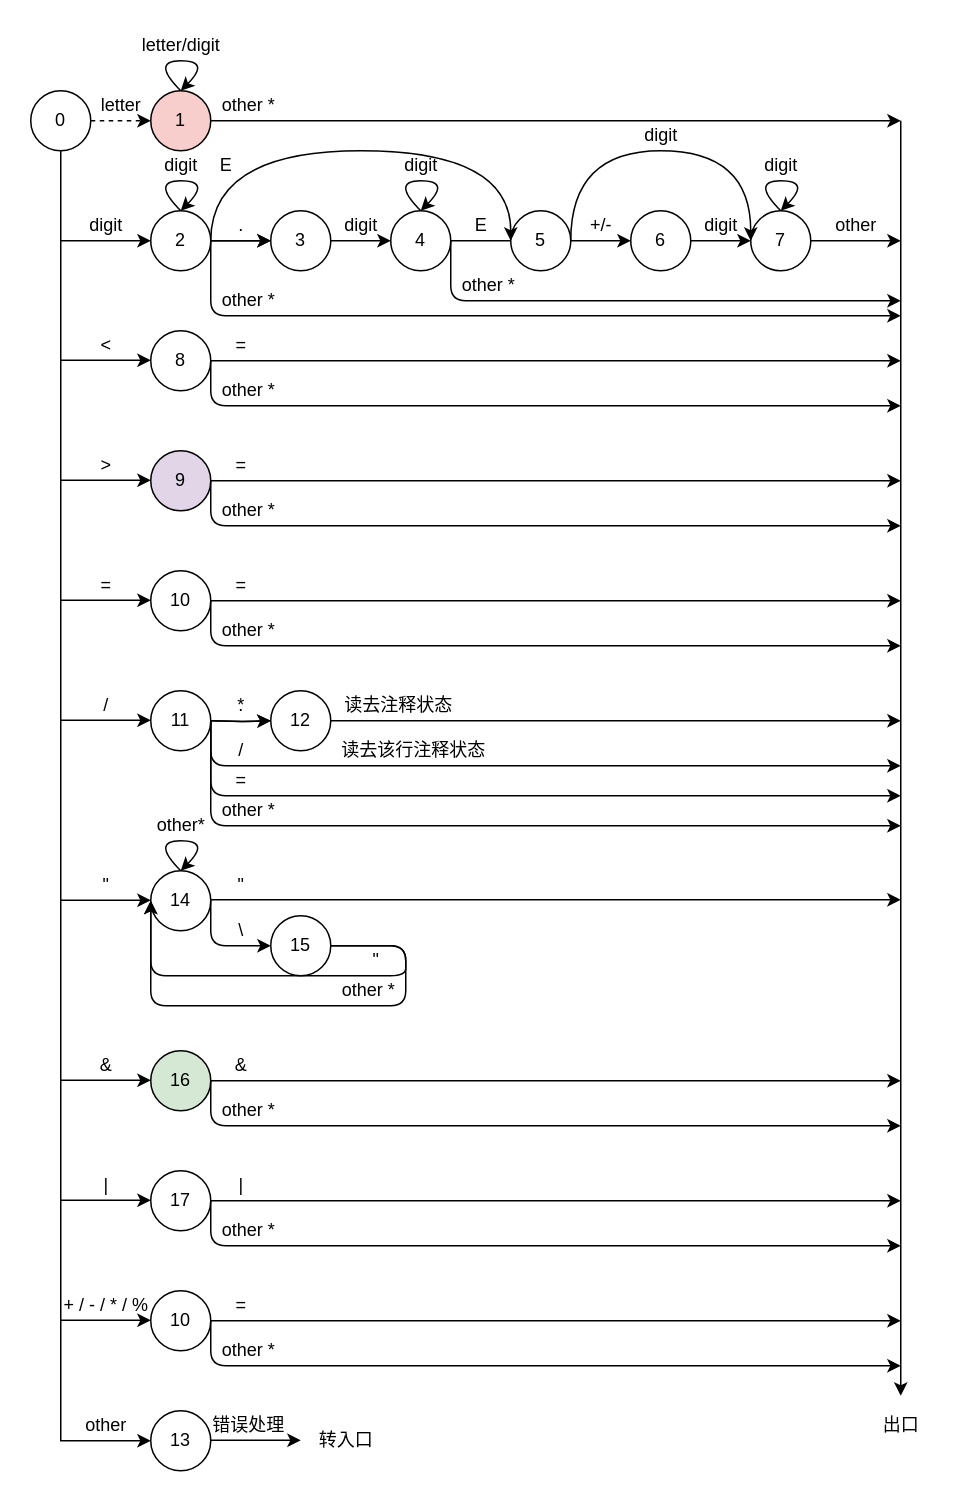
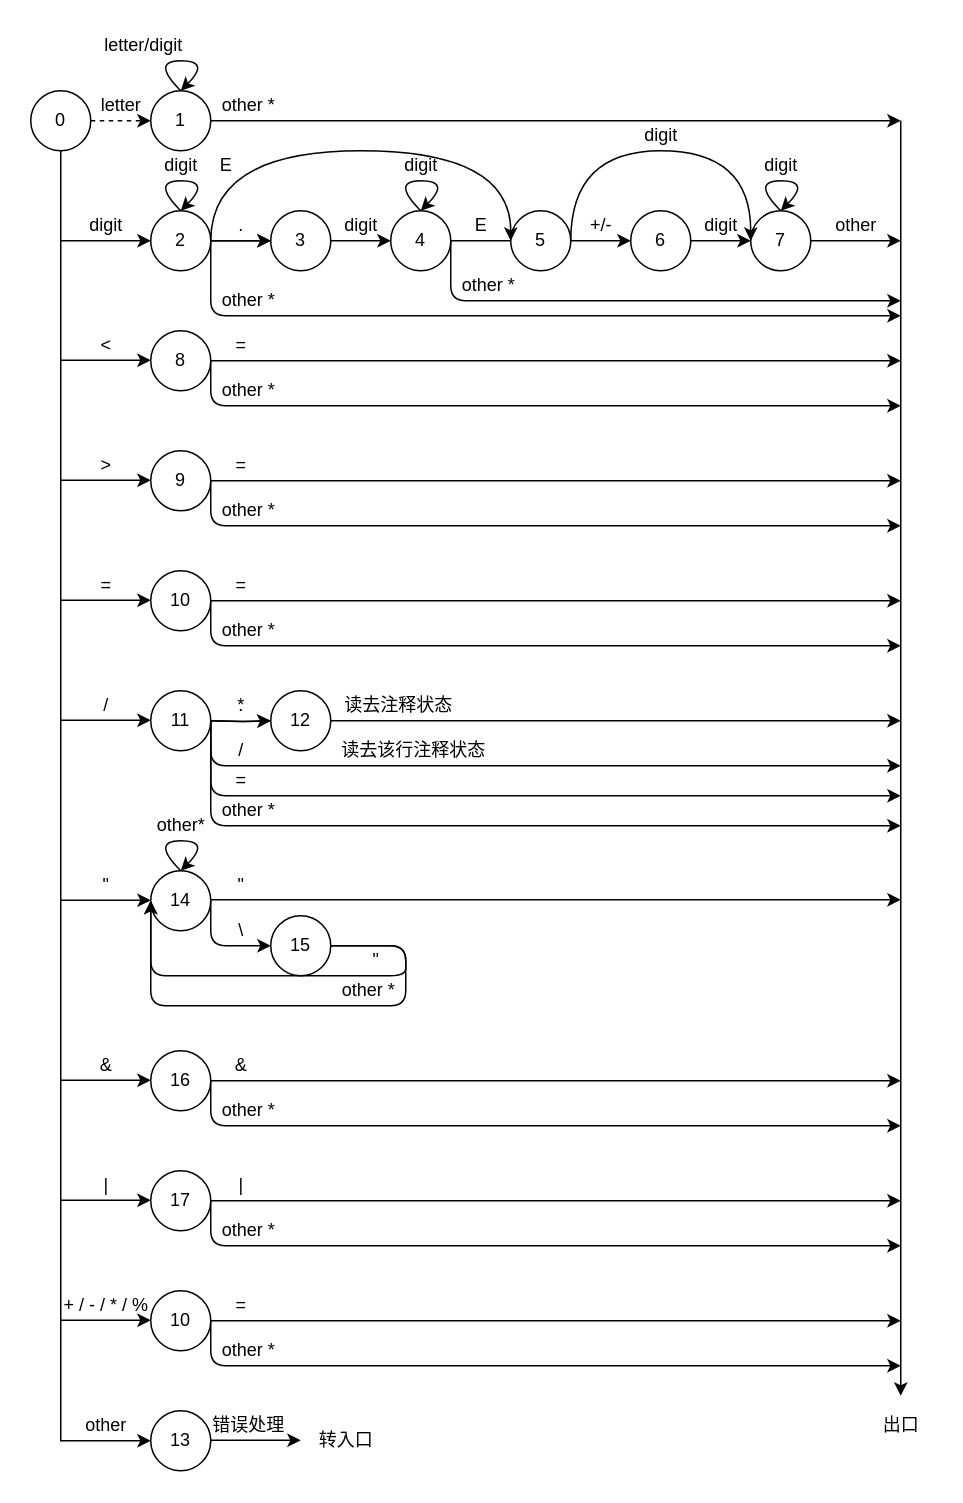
- <mxCell id="22" value="letter/digit" style="text;html=1;align=center;verticalAlign=middle;resizable=0;points=[];autosize=1;" parent="1" vertex="1"><mxGeometry x="85" y="20" width="70" height="20" as="geometry" /></mxCell>
+ <mxCell id="22" value="letter/digit" style="text;html=1;align=center;verticalAlign=middle;resizable=0;points=[];autosize=1;" parent="1" vertex="1"><mxGeometry x="60" y="20" width="70" height="20" as="geometry" /></mxCell>
- <mxCell id="5" value="1" style="ellipse;whiteSpace=wrap;html=1;fillColor=#f8cecc;" parent="1" vertex="1"><mxGeometry x="100" y="60" width="40" height="40" as="geometry" /></mxCell>
+ <mxCell id="5" value="1" style="ellipse;whiteSpace=wrap;html=1;" parent="1" vertex="1"><mxGeometry x="100" y="60" width="40" height="40" as="geometry" /></mxCell>
- <mxCell id="52" value="9" style="ellipse;whiteSpace=wrap;html=1;fillColor=#e1d5e7;" parent="1" vertex="1"><mxGeometry x="100" y="300" width="40" height="40" as="geometry" /></mxCell>
+ <mxCell id="52" value="9" style="ellipse;whiteSpace=wrap;html=1;" parent="1" vertex="1"><mxGeometry x="100" y="300" width="40" height="40" as="geometry" /></mxCell>
- <mxCell id="99" value="16" style="ellipse;whiteSpace=wrap;html=1;fillColor=#d5e8d4;" parent="1" vertex="1"><mxGeometry x="100" y="700" width="40" height="40" as="geometry" /></mxCell>
+ <mxCell id="99" value="16" style="ellipse;whiteSpace=wrap;html=1;" parent="1" vertex="1"><mxGeometry x="100" y="700" width="40" height="40" as="geometry" /></mxCell>
